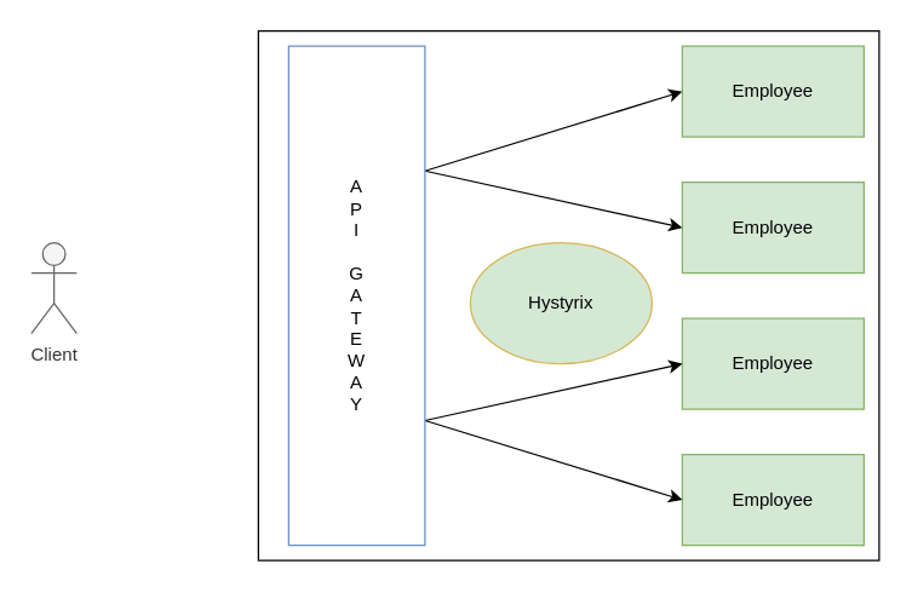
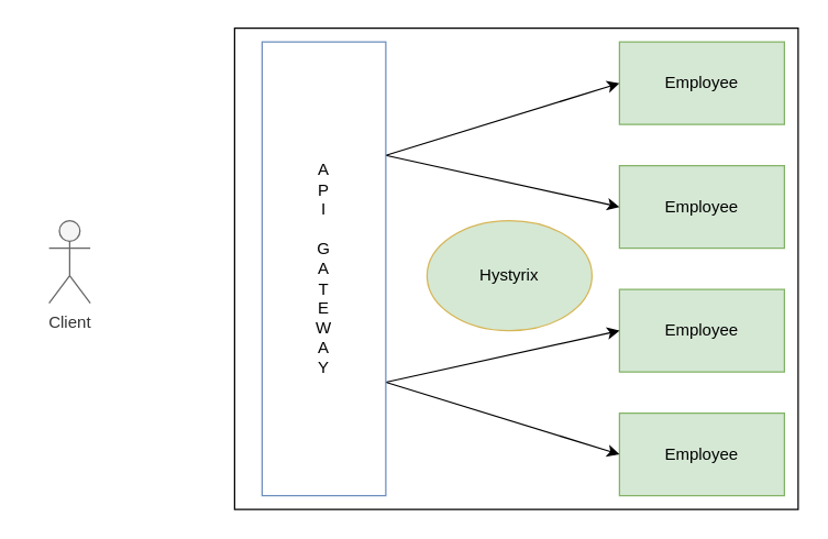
- <mxCell id="13" value="Client" style="shape=umlActor;verticalLabelPosition=bottom;verticalAlign=top;html=1;outlineConnect=0;shadow=0;fillColor=#f5f5f5;strokeColor=#666666;fontColor=#333333;" vertex="1" parent="1"><mxGeometry x="20" y="160" width="30" height="60" as="geometry" /></mxCell>
+ <mxCell id="13" value="Client" style="shape=umlActor;verticalLabelPosition=bottom;verticalAlign=top;html=1;outlineConnect=0;shadow=0;fillColor=#f5f5f5;strokeColor=#666666;fontColor=#333333;" vertex="1" parent="1"><mxGeometry x="35" y="160" width="30" height="60" as="geometry" /></mxCell>
